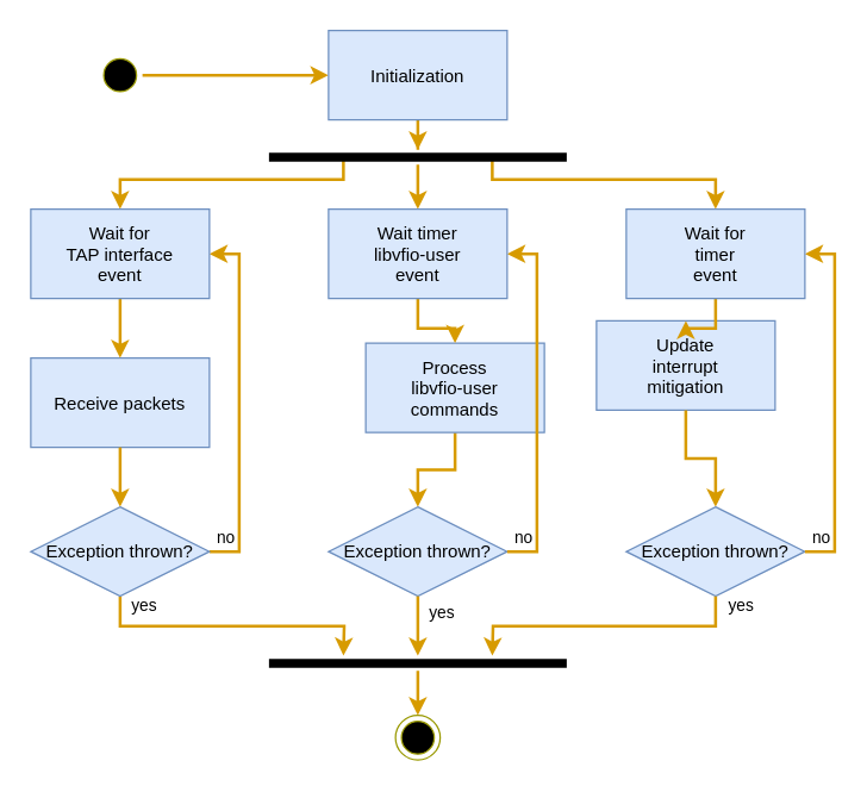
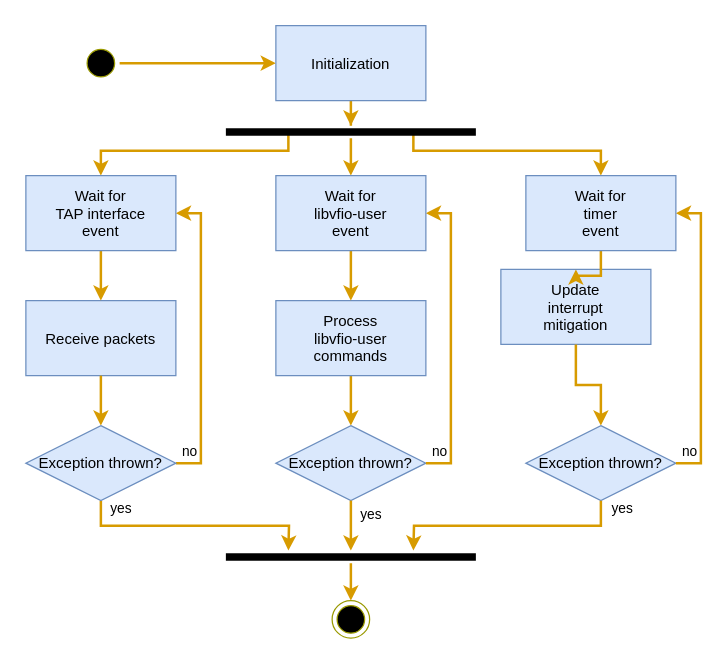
- <mxCell id="37" value="Wait timer&#10;libvfio-user&#10;event" style="fillColor=#dae8fc;strokeColor=#6c8ebf;" vertex="1" parent="1"><mxGeometry x="220" y="140" width="120" height="60" as="geometry" /></mxCell>
+ <mxCell id="37" value="Wait for&#10;libvfio-user&#10;event" style="fillColor=#dae8fc;strokeColor=#6c8ebf;" vertex="1" parent="1"><mxGeometry x="220" y="140" width="120" height="60" as="geometry" /></mxCell>
- <mxCell id="11" value="Process&#10;libvfio-user&#10;commands" style="fillColor=#dae8fc;strokeColor=#6c8ebf;" vertex="1" parent="1"><mxGeometry x="245" y="230" width="120" height="60" as="geometry" /></mxCell>
+ <mxCell id="11" value="Process&#10;libvfio-user&#10;commands" style="fillColor=#dae8fc;strokeColor=#6c8ebf;" vertex="1" parent="1"><mxGeometry x="220" y="240" width="120" height="60" as="geometry" /></mxCell>
